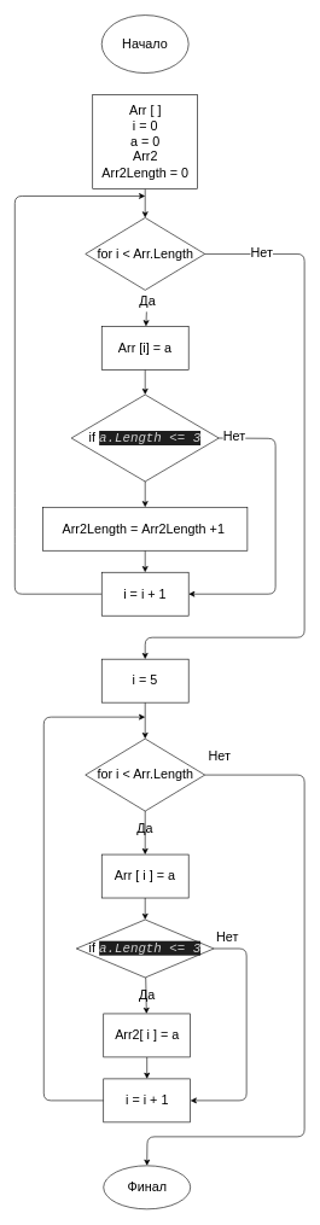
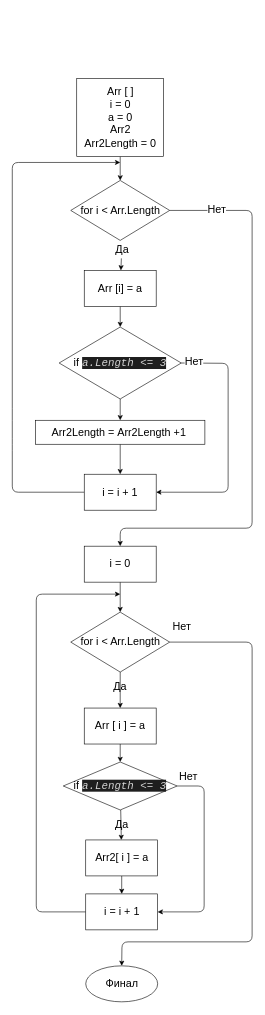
- <mxCell id="2" value="&lt;font style=&quot;font-size: 18px&quot;&gt;Начало&lt;/font&gt;" style="ellipse;whiteSpace=wrap;html=1;" vertex="1" parent="1"><mxGeometry x="140" width="120" height="80" as="geometry" y="20" /></mxCell>
- <mxCell id="15" value="&lt;span style=&quot;font-size: 18px&quot;&gt;Arr2Length =&amp;nbsp;&lt;/span&gt;&lt;span style=&quot;font-size: 18px&quot;&gt;Arr2Length +1&amp;nbsp;&lt;/span&gt;&lt;span style=&quot;font-size: 18px&quot;&gt;&lt;br&gt;&lt;/span&gt;" style="whiteSpace=wrap;html=1;" vertex="1" parent="1"><mxGeometry x="58.75" y="700" width="282.5" height="60" as="geometry" /></mxCell>
+ <mxCell id="15" value="&lt;span style=&quot;font-size: 18px&quot;&gt;Arr2Length =&amp;nbsp;&lt;/span&gt;&lt;span style=&quot;font-size: 18px&quot;&gt;Arr2Length +1&amp;nbsp;&lt;/span&gt;&lt;span style=&quot;font-size: 18px&quot;&gt;&lt;br&gt;&lt;/span&gt;" style="whiteSpace=wrap;html=1;" vertex="1" parent="1"><mxGeometry x="58.75" y="700" width="282.5" height="40" as="geometry" /></mxCell>
- <mxCell id="34" value="i = 5" style="rounded=0;whiteSpace=wrap;html=1;fontSize=18;" vertex="1" parent="1"><mxGeometry x="140" y="910" width="120" height="60" as="geometry" /></mxCell>
+ <mxCell id="34" value="i = 0" style="rounded=0;whiteSpace=wrap;html=1;fontSize=18;" vertex="1" parent="1"><mxGeometry x="140" y="910" width="120" height="60" as="geometry" /></mxCell>
